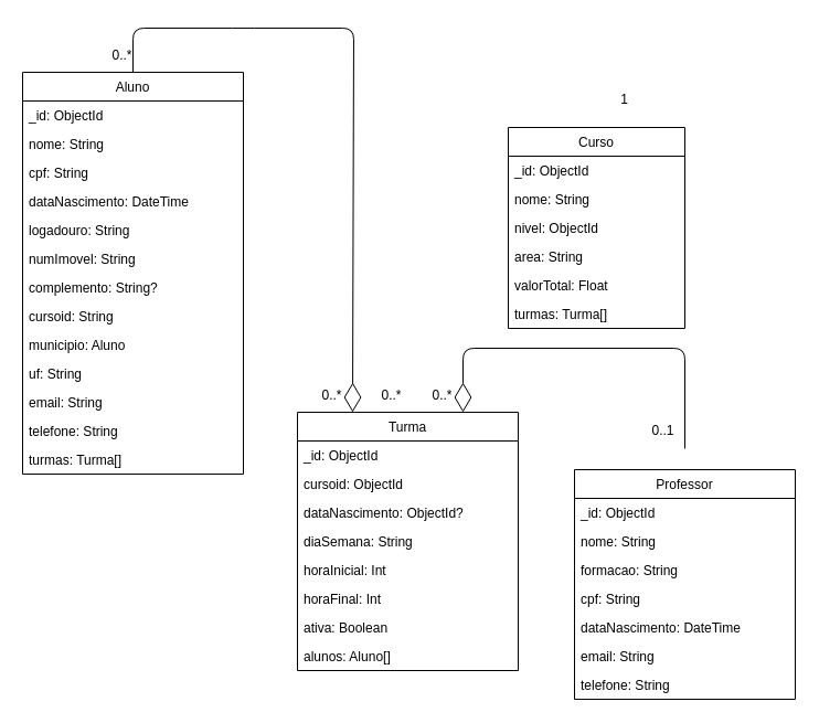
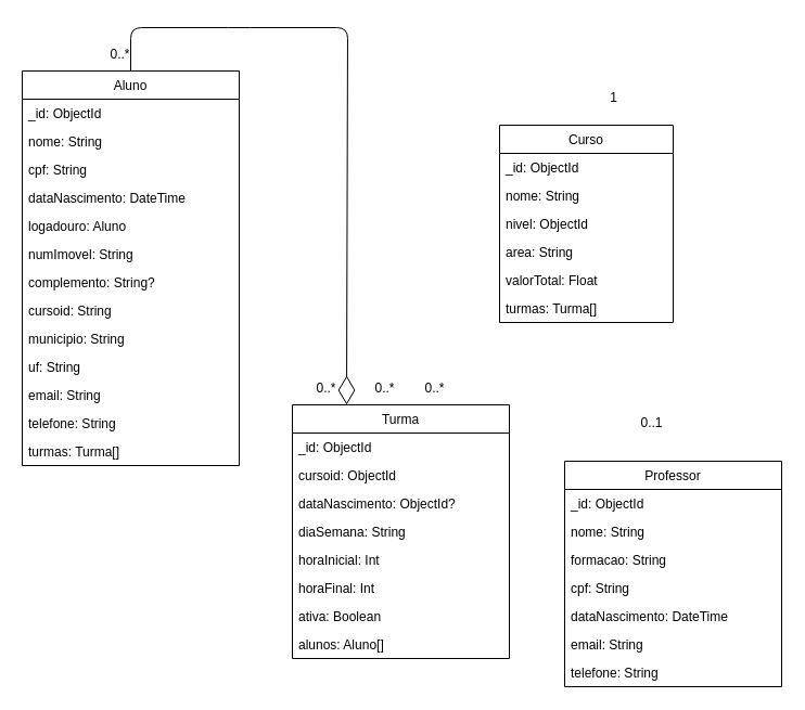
- <mxCell id="7" value="logadouro: String" style="text;strokeColor=none;fillColor=none;align=left;verticalAlign=top;spacingLeft=4;spacingRight=4;overflow=hidden;rotatable=0;points=[[0,0.5],[1,0.5]];portConstraint=eastwest;" parent="2" vertex="1"><mxGeometry y="130" width="200" height="26" as="geometry" /></mxCell>
+ <mxCell id="7" value="logadouro: Aluno" style="text;strokeColor=none;fillColor=none;align=left;verticalAlign=top;spacingLeft=4;spacingRight=4;overflow=hidden;rotatable=0;points=[[0,0.5],[1,0.5]];portConstraint=eastwest;" parent="2" vertex="1"><mxGeometry y="130" width="200" height="26" as="geometry" /></mxCell>
- <mxCell id="11" value="municipio: Aluno" style="text;strokeColor=none;fillColor=none;align=left;verticalAlign=top;spacingLeft=4;spacingRight=4;overflow=hidden;rotatable=0;points=[[0,0.5],[1,0.5]];portConstraint=eastwest;" parent="2" vertex="1"><mxGeometry y="234" width="200" height="26" as="geometry" /></mxCell>
+ <mxCell id="11" value="municipio: String" style="text;strokeColor=none;fillColor=none;align=left;verticalAlign=top;spacingLeft=4;spacingRight=4;overflow=hidden;rotatable=0;points=[[0,0.5],[1,0.5]];portConstraint=eastwest;" parent="2" vertex="1"><mxGeometry y="234" width="200" height="26" as="geometry" /></mxCell>
- <mxCell id="45" value="" style="endArrow=diamondThin;endFill=0;endSize=24;html=1;entryX=0.75;entryY=0;entryDx=0;entryDy=0;exitX=1;exitY=1.033;exitDx=0;exitDy=0;exitPerimeter=0;" parent="1" source="46" target="16" edge="1"><mxGeometry width="160" relative="1" as="geometry"><mxPoint x="325" y="327" as="sourcePoint" /><mxPoint x="465" y="320" as="targetPoint" /><Array as="points"><mxPoint x="620" y="310" /><mxPoint x="419" y="310" /></Array></mxGeometry></mxCell>
